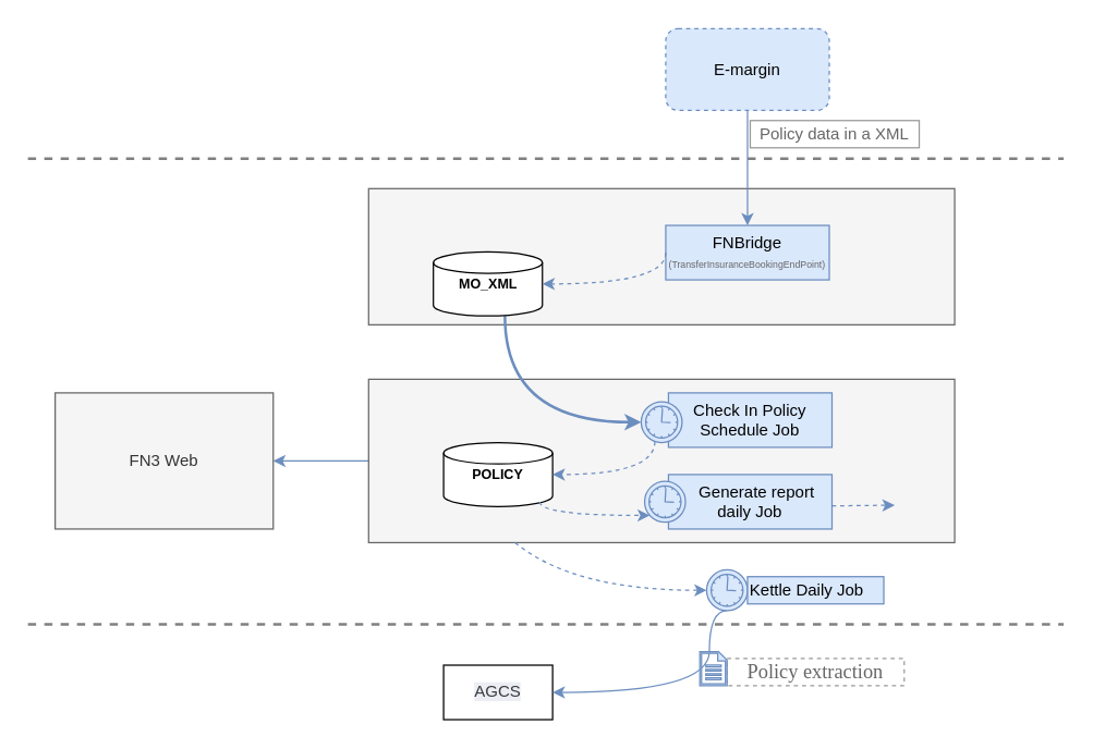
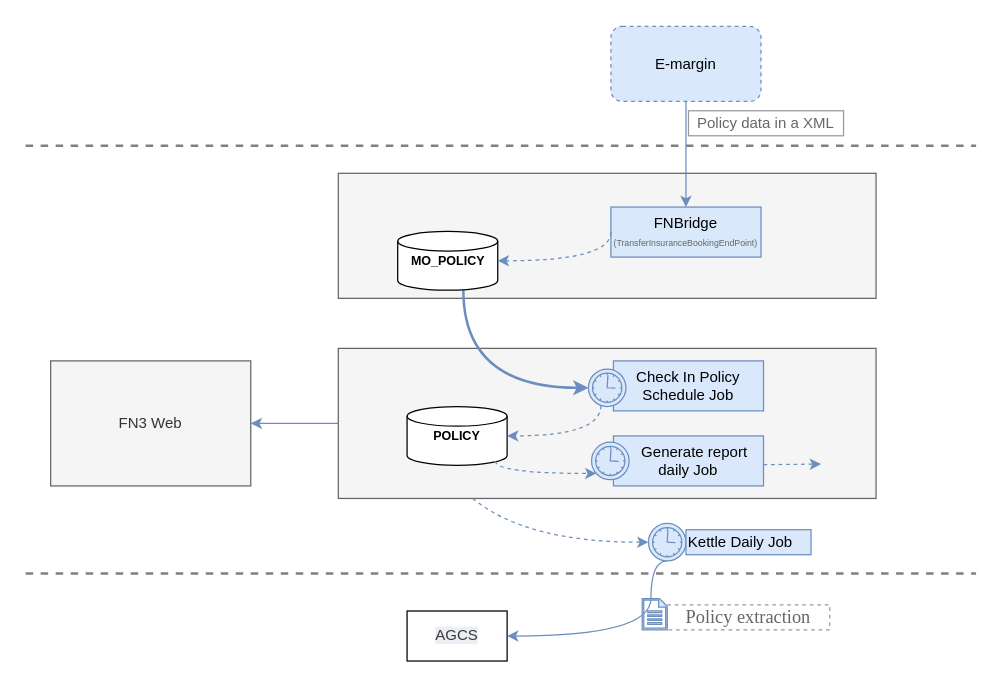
- <mxCell id="14" value="MO_XML" style="strokeWidth=1;html=1;shape=mxgraph.flowchart.database;whiteSpace=wrap;fontSize=10;fontStyle=1" vertex="1" parent="1"><mxGeometry x="317.5" y="184.5" width="80" height="47" as="geometry" /></mxCell>
+ <mxCell id="14" value="MO_POLICY" style="strokeWidth=1;html=1;shape=mxgraph.flowchart.database;whiteSpace=wrap;fontSize=10;fontStyle=1" vertex="1" parent="1"><mxGeometry x="317.5" y="184.5" width="80" height="47" as="geometry" /></mxCell>
